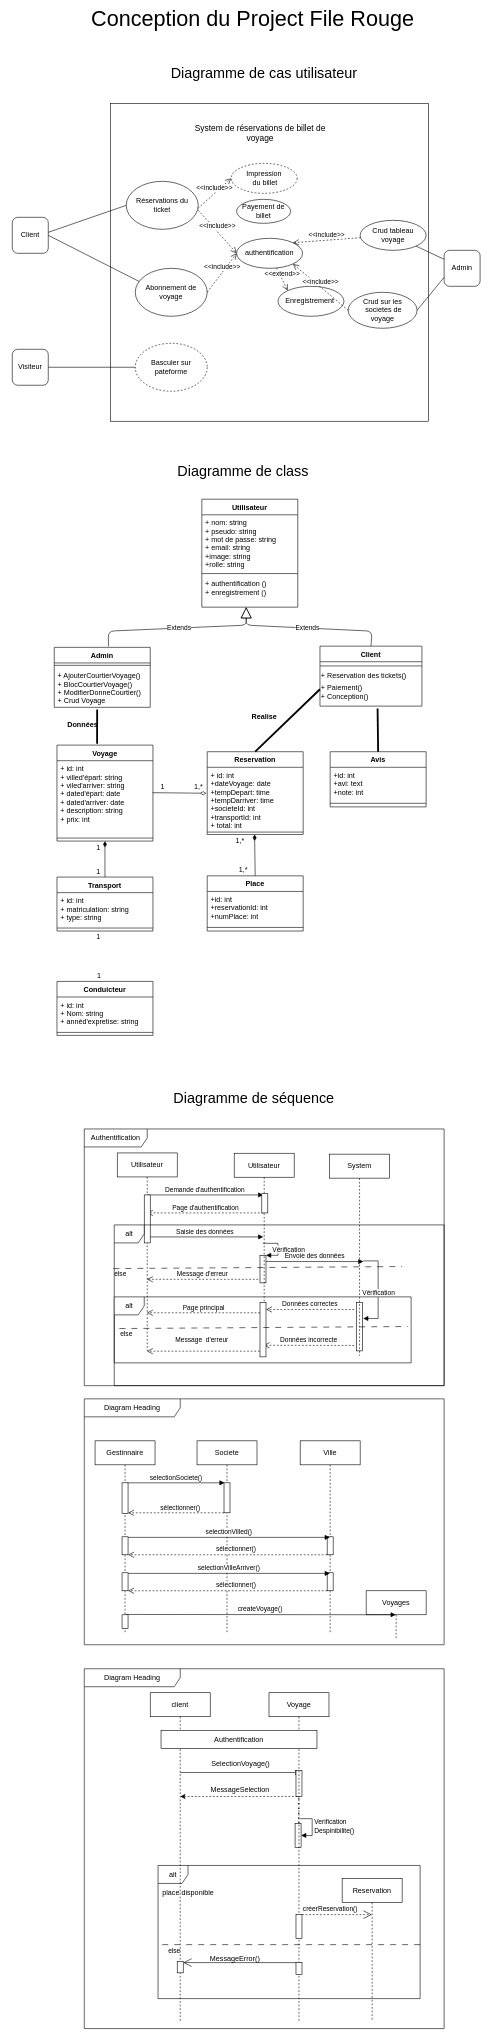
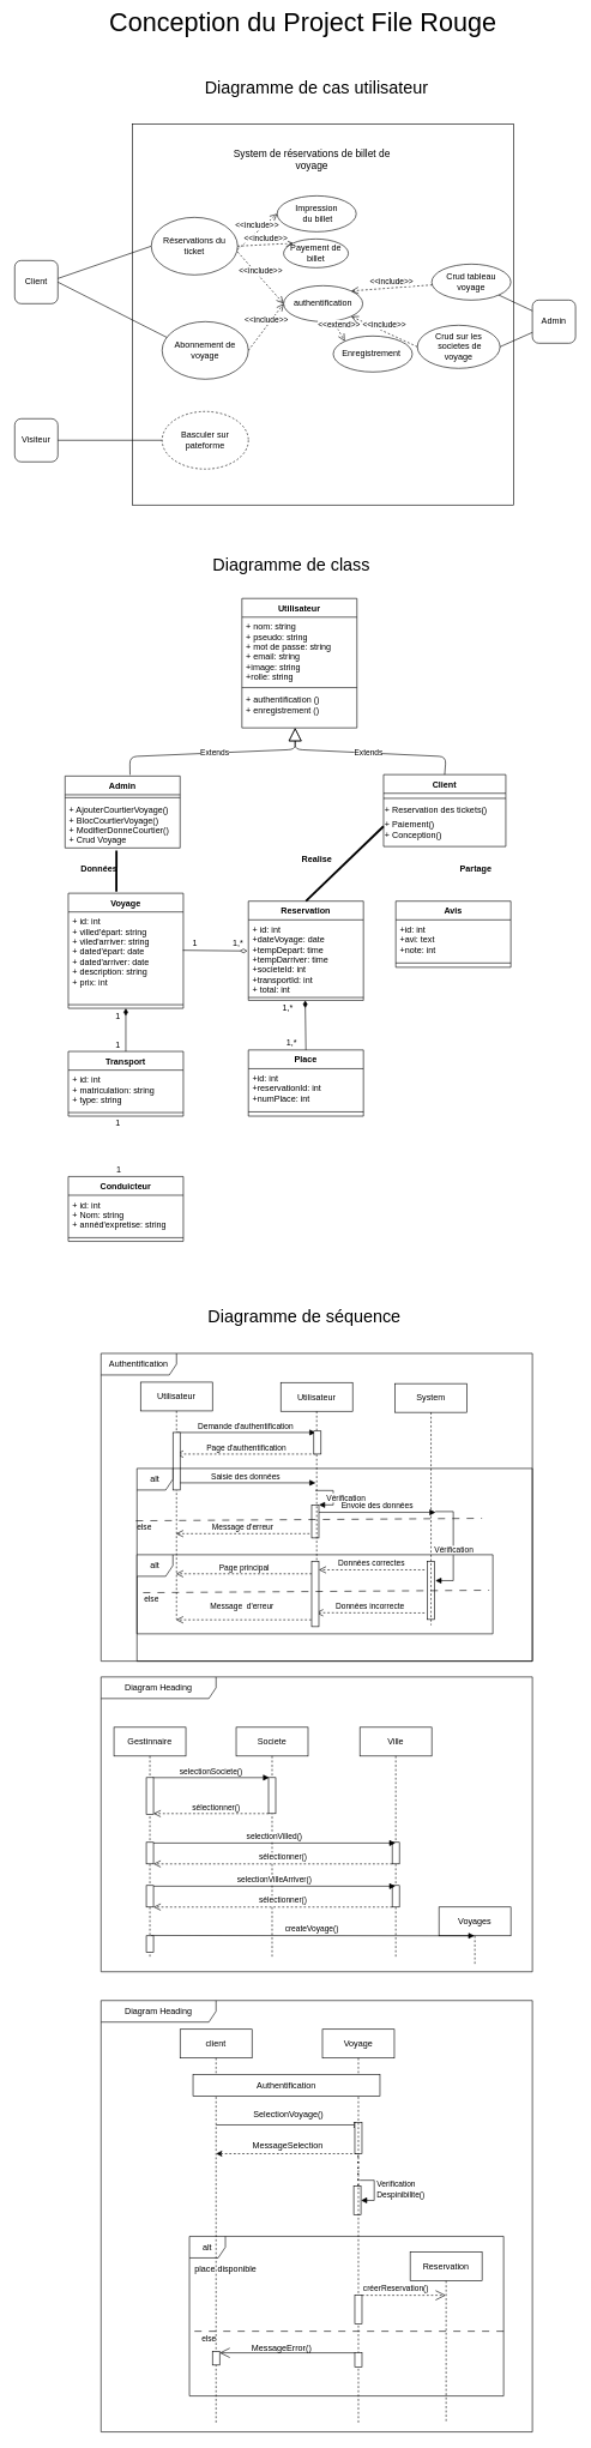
- <mxCell id="9" value="Impression&lt;br&gt;&amp;nbsp;du billet" style="ellipse;whiteSpace=wrap;html=1;dashed=1;" parent="1" vertex="1"><mxGeometry x="385" y="271" width="110" height="50" as="geometry" /></mxCell>
+ <mxCell id="9" value="Impression&lt;br&gt;&amp;nbsp;du billet" style="ellipse;whiteSpace=wrap;html=1;" parent="1" vertex="1"><mxGeometry x="385" y="271" width="110" height="50" as="geometry" /></mxCell>
+ <mxCell id="13" value="&amp;lt;&amp;lt;include&amp;gt;&amp;gt;" style="html=1;verticalAlign=bottom;endArrow=open;dashed=1;endSize=8;entryX=0;entryY=0;entryDx=0;entryDy=0;exitX=1;exitY=0.5;exitDx=0;exitDy=0;" parent="1" source="7" target="11" edge="1"><mxGeometry relative="1" as="geometry"><mxPoint x="360" y="361" as="sourcePoint" /><mxPoint x="481.65" y="361.3" as="targetPoint" /><Array as="points" /></mxGeometry></mxCell>
- <mxCell id="71" value="Enregistrement&amp;nbsp;" style="ellipse;whiteSpace=wrap;html=1;" parent="1" vertex="1"><mxGeometry x="463" y="476" width="110" height="50" as="geometry" /></mxCell>
+ <mxCell id="71" value="Enregistrement&amp;nbsp;" style="ellipse;whiteSpace=wrap;html=1;" parent="1" vertex="1"><mxGeometry x="463" y="466" width="110" height="50" as="geometry" /></mxCell>
- <mxCell id="73" value="Crud sur les&lt;br&gt;&amp;nbsp;societes de &lt;br&gt;voyage" style="ellipse;whiteSpace=wrap;html=1;" parent="1" vertex="1"><mxGeometry x="580" y="486" width="115" height="60" as="geometry" /></mxCell>
+ <mxCell id="73" value="Crud sur les&lt;br&gt;&amp;nbsp;societes de &lt;br&gt;voyage" style="ellipse;whiteSpace=wrap;html=1;" parent="1" vertex="1"><mxGeometry x="580" y="451" width="115" height="60" as="geometry" /></mxCell>
+ <mxCell id="128" value="Partage" style="text;align=center;fontStyle=1;verticalAlign=middle;spacingLeft=3;spacingRight=3;strokeColor=none;rotatable=0;points=[[0,0.5],[1,0.5]];portConstraint=eastwest;html=1;" vertex="1" parent="1"><mxGeometry x="621" y="1195" width="80" height="26" as="geometry" /></mxCell>
- <mxCell id="124" value="" style="endArrow=none;startArrow=none;endFill=0;startFill=0;endSize=8;html=1;verticalAlign=bottom;labelBackgroundColor=none;strokeWidth=3;rounded=0;exitX=0.565;exitY=1.097;exitDx=0;exitDy=0;exitPerimeter=0;entryX=0.5;entryY=0;entryDx=0;entryDy=0;" edge="1" parent="1" source="21" target="76"><mxGeometry width="160" relative="1" as="geometry"><mxPoint x="172" y="1192" as="sourcePoint" /><mxPoint x="171" y="1249" as="targetPoint" /></mxGeometry></mxCell>
